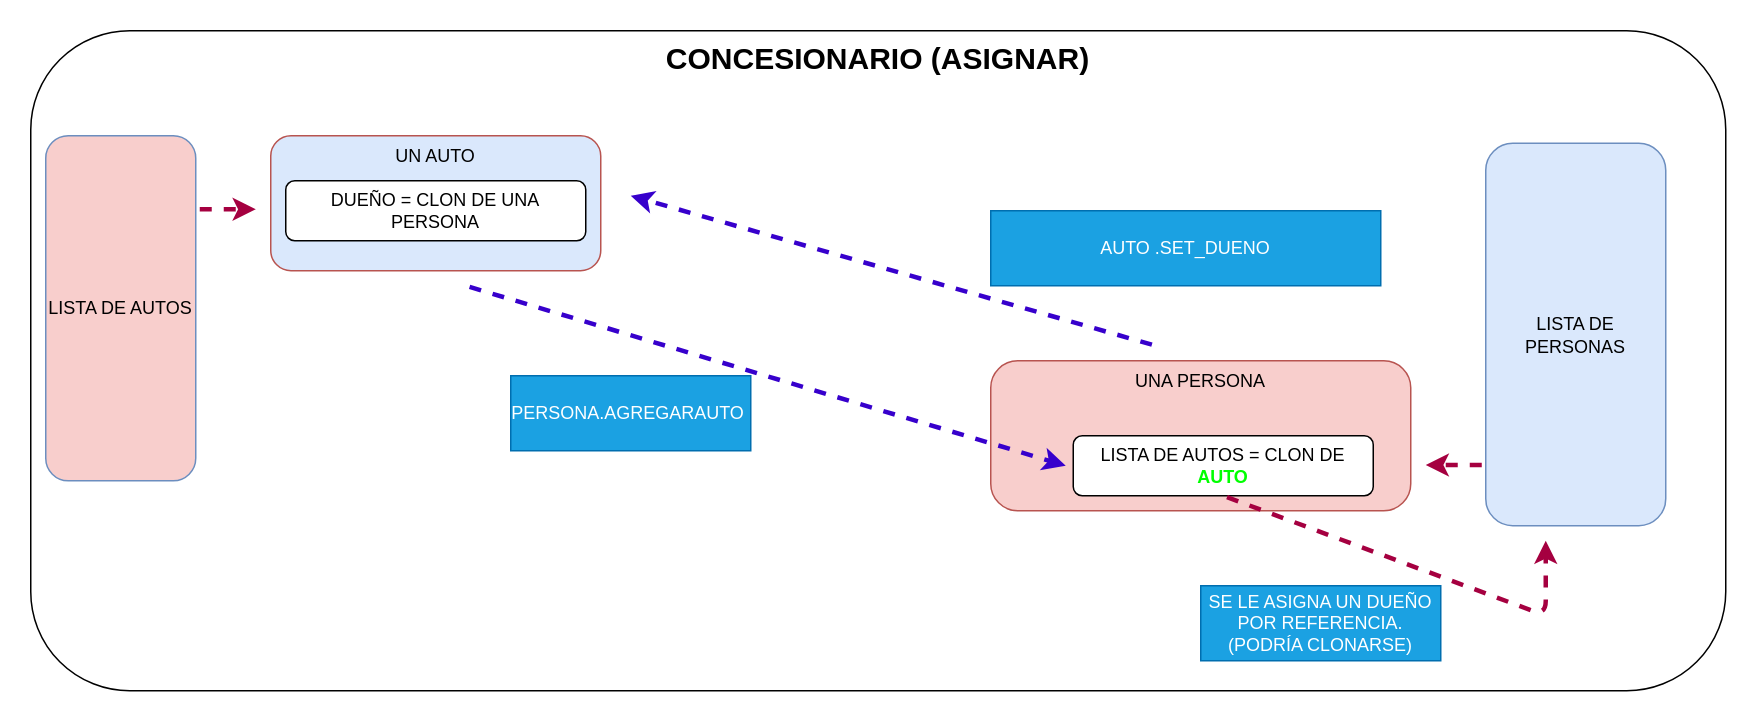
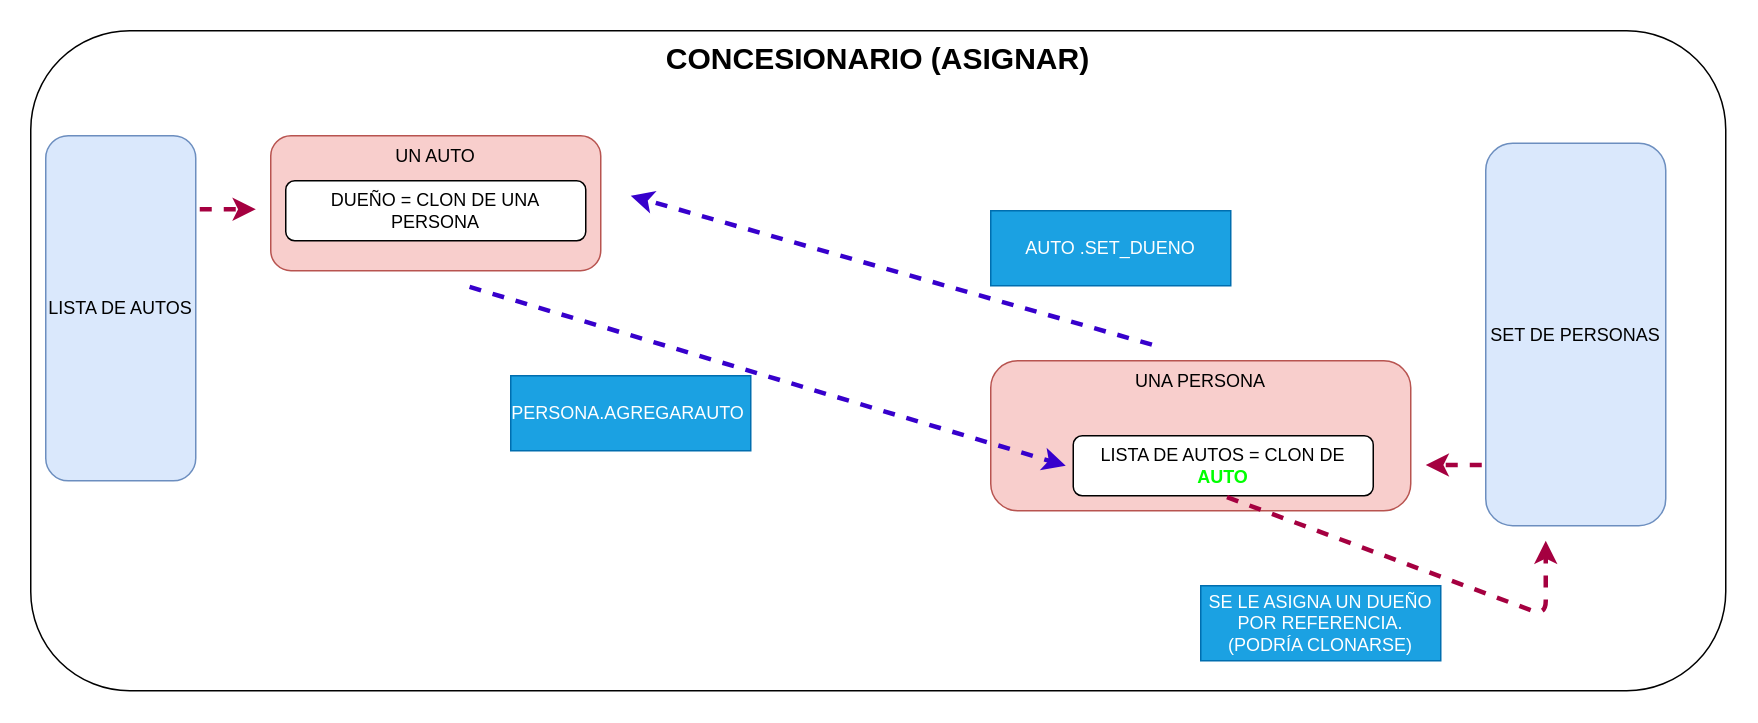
- <mxCell id="6" value="UN AUTO&lt;br&gt;&lt;br&gt;&lt;br&gt;&lt;br&gt;" style="rounded=1;whiteSpace=wrap;html=1;connectable=1;fillColor=#dae8fc;strokeColor=#b85450;verticalAlign=top;" vertex="1" parent="1"><mxGeometry x="180" y="90" width="220" height="90" as="geometry" /></mxCell>
+ <mxCell id="6" value="UN AUTO&lt;br&gt;&lt;br&gt;&lt;br&gt;&lt;br&gt;" style="rounded=1;whiteSpace=wrap;html=1;connectable=1;fillColor=#f8cecc;strokeColor=#b85450;verticalAlign=top;" vertex="1" parent="1"><mxGeometry x="180" y="90" width="220" height="90" as="geometry" /></mxCell>
- <mxCell id="14" value="AUTO .SET_DUENO" style="text;html=1;strokeColor=#006EAF;fillColor=#1ba1e2;align=center;verticalAlign=middle;whiteSpace=wrap;rounded=0;connectable=0;fontColor=#ffffff;" vertex="1" parent="1"><mxGeometry x="660" y="140" width="260" height="50" as="geometry" /></mxCell>
+ <mxCell id="14" value="AUTO .SET_DUENO" style="text;html=1;strokeColor=#006EAF;fillColor=#1ba1e2;align=center;verticalAlign=middle;whiteSpace=wrap;rounded=0;connectable=0;fontColor=#ffffff;" vertex="1" parent="1"><mxGeometry x="660" y="140" width="160" height="50" as="geometry" /></mxCell>
- <mxCell id="3" value="LISTA DE AUTOS" style="rounded=1;whiteSpace=wrap;html=1;connectable=0;fillColor=#f8cecc;strokeColor=#6c8ebf;" vertex="1" parent="1"><mxGeometry x="30" y="90" width="100" height="230" as="geometry" /></mxCell>
+ <mxCell id="3" value="LISTA DE AUTOS" style="rounded=1;whiteSpace=wrap;html=1;connectable=0;fillColor=#dae8fc;strokeColor=#6c8ebf;" vertex="1" parent="1"><mxGeometry x="30" y="90" width="100" height="230" as="geometry" /></mxCell>
- <mxCell id="4" value="LISTA DE PERSONAS" style="rounded=1;whiteSpace=wrap;html=1;fillColor=#dae8fc;strokeColor=#6c8ebf;" vertex="1" parent="1"><mxGeometry x="990" y="95" width="120" height="255" as="geometry" /></mxCell>
+ <mxCell id="4" value="SET DE PERSONAS" style="rounded=1;whiteSpace=wrap;html=1;fillColor=#dae8fc;strokeColor=#6c8ebf;" vertex="1" parent="1"><mxGeometry x="990" y="95" width="120" height="255" as="geometry" /></mxCell>
